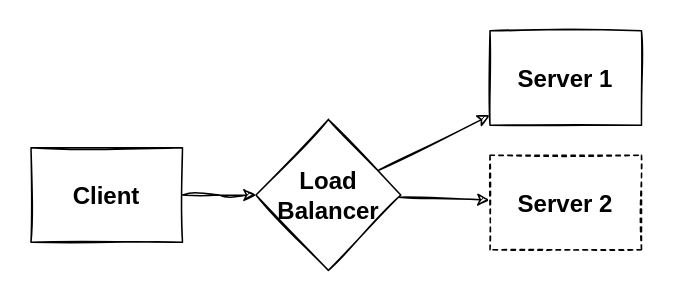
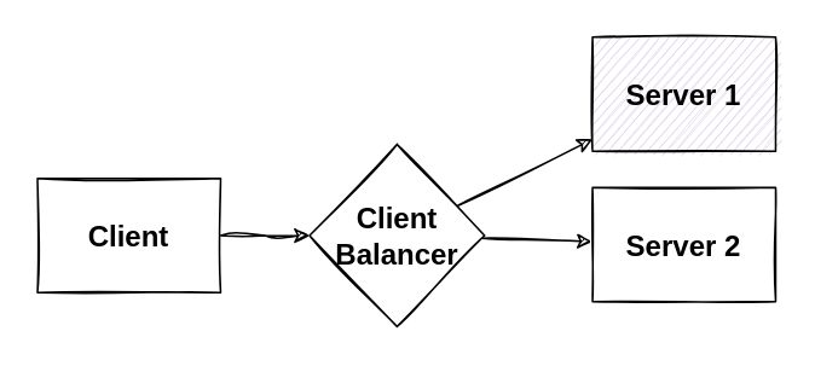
- <mxCell id="7" value="Server 1" style="rounded=0;whiteSpace=wrap;html=1;fontStyle=1;fontSize=16;fontFamily=Helvetica;sketch=1;" vertex="1" parent="1"><mxGeometry x="326" y="20" width="101" height="63" as="geometry" /></mxCell>
+ <mxCell id="7" value="Server 1" style="rounded=0;whiteSpace=wrap;html=1;fontStyle=1;fontSize=16;fontFamily=Helvetica;sketch=1;fillColor=#e1d5e7;" vertex="1" parent="1"><mxGeometry x="326" y="20" width="101" height="63" as="geometry" /></mxCell>
- <mxCell id="6" value="Load&lt;br&gt;Balancer" style="rhombus;whiteSpace=wrap;html=1;rounded=0;fontSize=16;fontStyle=1;sketch=1;" vertex="1" parent="1"><mxGeometry x="170" y="79.25" width="96.5" height="100.5" as="geometry" /></mxCell>
+ <mxCell id="6" value="Client&lt;br&gt;Balancer" style="rhombus;whiteSpace=wrap;html=1;rounded=0;fontSize=16;fontStyle=1;sketch=1;" vertex="1" parent="1"><mxGeometry x="170" y="79.25" width="96.5" height="100.5" as="geometry" /></mxCell>
- <mxCell id="8" value="Server 2" style="rounded=0;whiteSpace=wrap;html=1;fontStyle=1;fontSize=16;fontFamily=Helvetica;sketch=1;dashed=1;" vertex="1" parent="1"><mxGeometry x="326" y="103" width="101" height="63" as="geometry" /></mxCell>
+ <mxCell id="8" value="Server 2" style="rounded=0;whiteSpace=wrap;html=1;fontStyle=1;fontSize=16;fontFamily=Helvetica;sketch=1;" vertex="1" parent="1"><mxGeometry x="326" y="103" width="101" height="63" as="geometry" /></mxCell>
